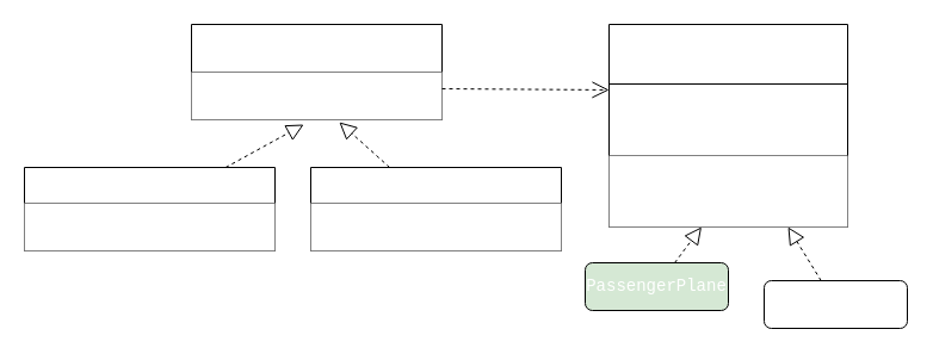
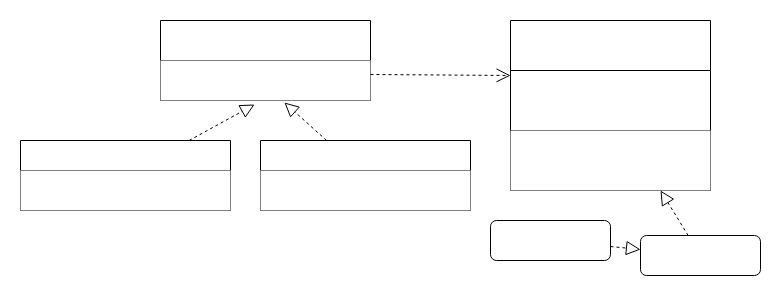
- <mxCell id="5" style="edgeStyle=none;html=1;fontColor=#FFFFFF;endArrow=block;endFill=0;dashed=1;endSize=12;" parent="1" source="6" target="4" edge="1"><mxGeometry relative="1" as="geometry" /></mxCell>
+ <mxCell id="5" style="edgeStyle=none;html=1;fontColor=#FFFFFF;endArrow=block;endFill=0;dashed=1;endSize=12;" parent="1" source="6" target="8" edge="1"><mxGeometry relative="1" as="geometry" /></mxCell>
- <mxCell id="6" value="&lt;span style=&quot;font-family: Consolas, &amp;quot;Courier New&amp;quot;, monospace; font-size: 14px; background-color: initial;&quot;&gt;&lt;font color=&quot;#ffffff&quot;&gt;PassengerPlane&lt;/font&gt;&lt;/span&gt;" style="rounded=1;whiteSpace=wrap;html=1;fontStyle=0;startSize=50;fillColor=#d5e8d4;" parent="1" vertex="1"><mxGeometry x="490" y="220" width="120" height="40" as="geometry" /></mxCell>
+ <mxCell id="6" value="&lt;span style=&quot;font-family: Consolas, &amp;quot;Courier New&amp;quot;, monospace; font-size: 14px; background-color: initial;&quot;&gt;&lt;font color=&quot;#ffffff&quot;&gt;PassengerPlane&lt;/font&gt;&lt;/span&gt;" style="rounded=1;whiteSpace=wrap;html=1;fontStyle=0;startSize=50;" parent="1" vertex="1"><mxGeometry x="490" y="220" width="120" height="40" as="geometry" /></mxCell>
